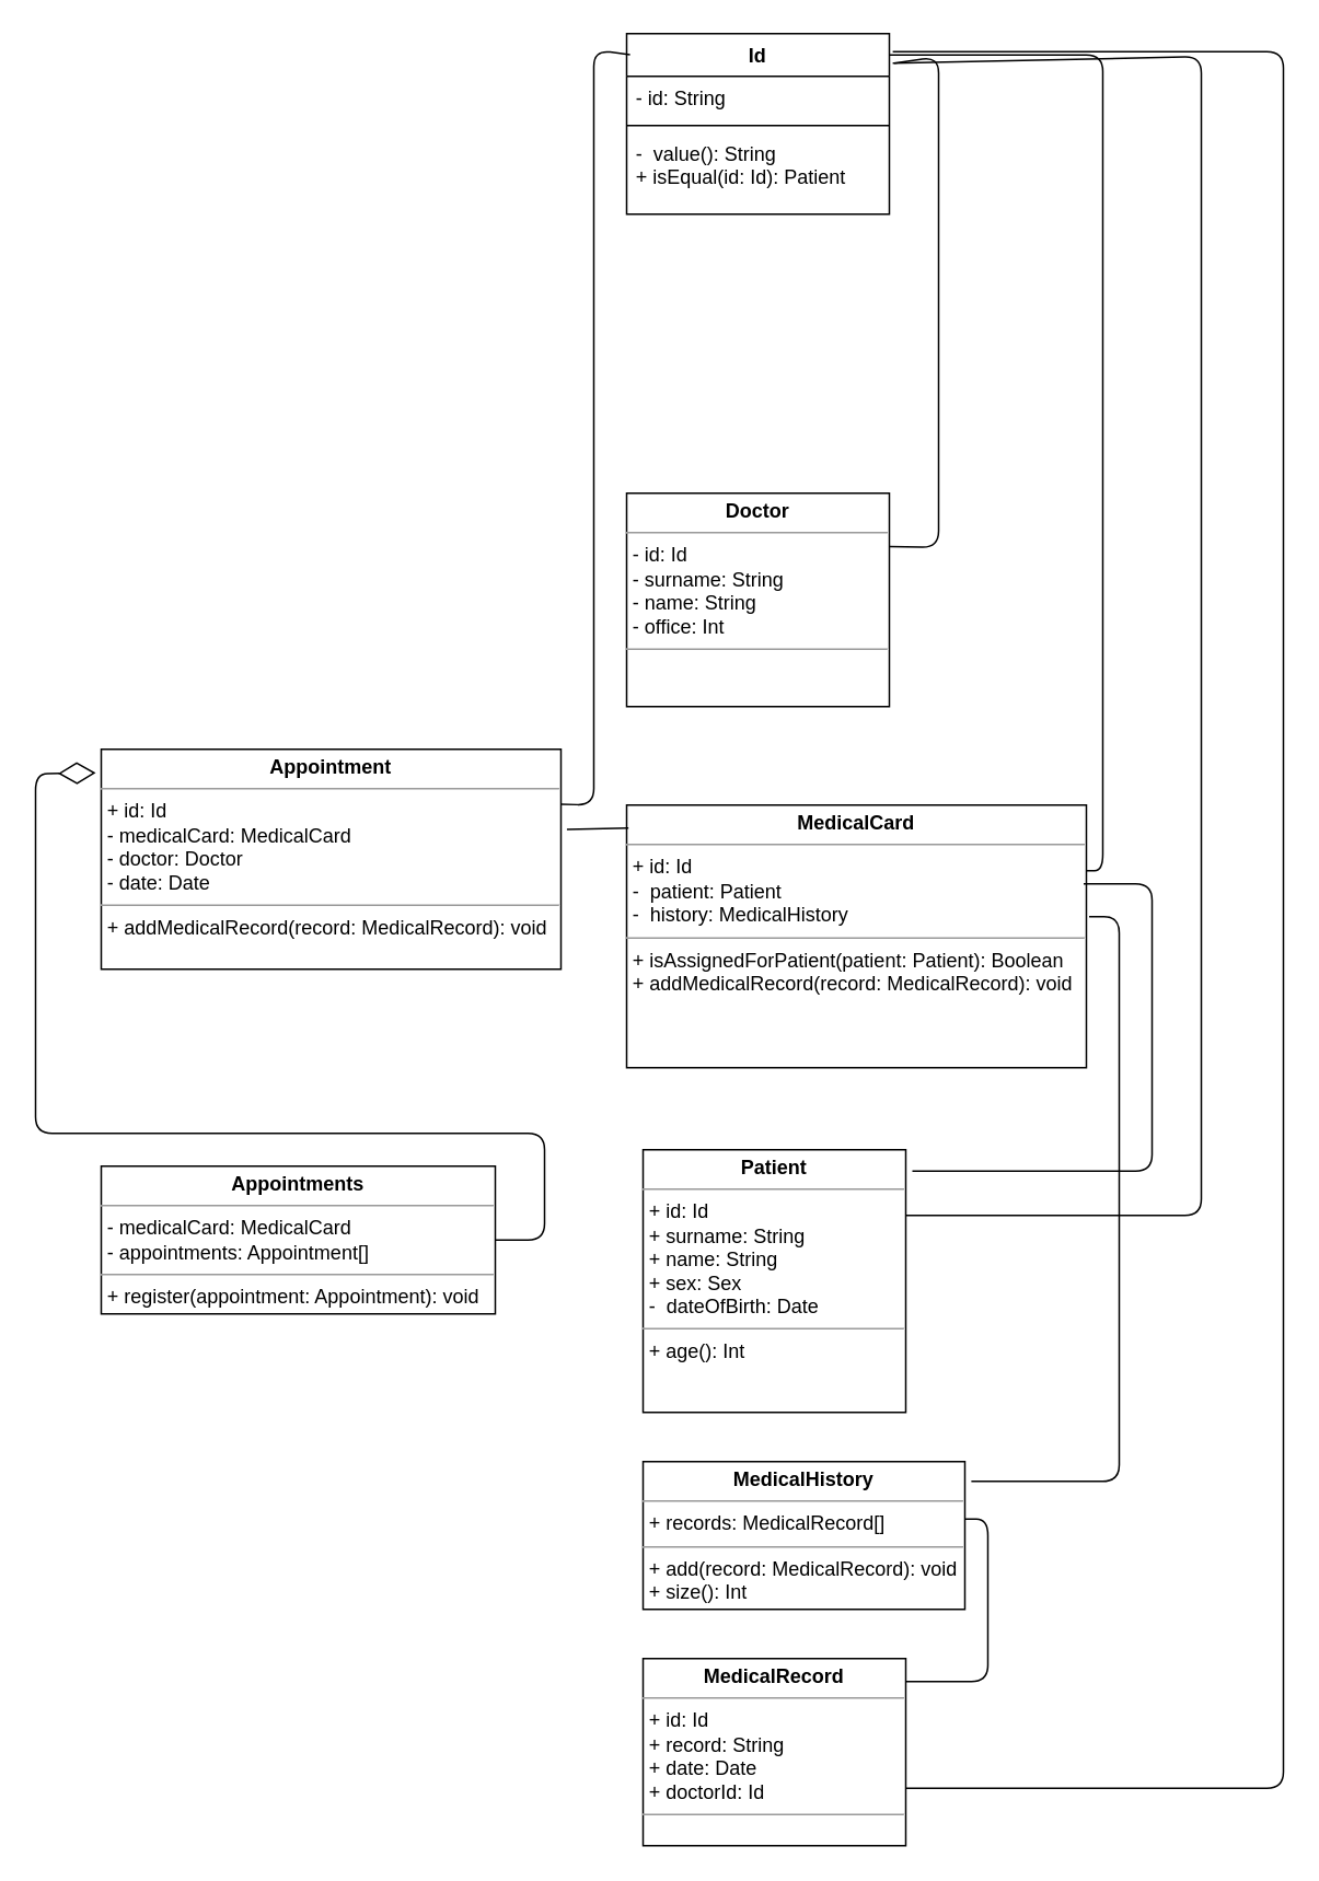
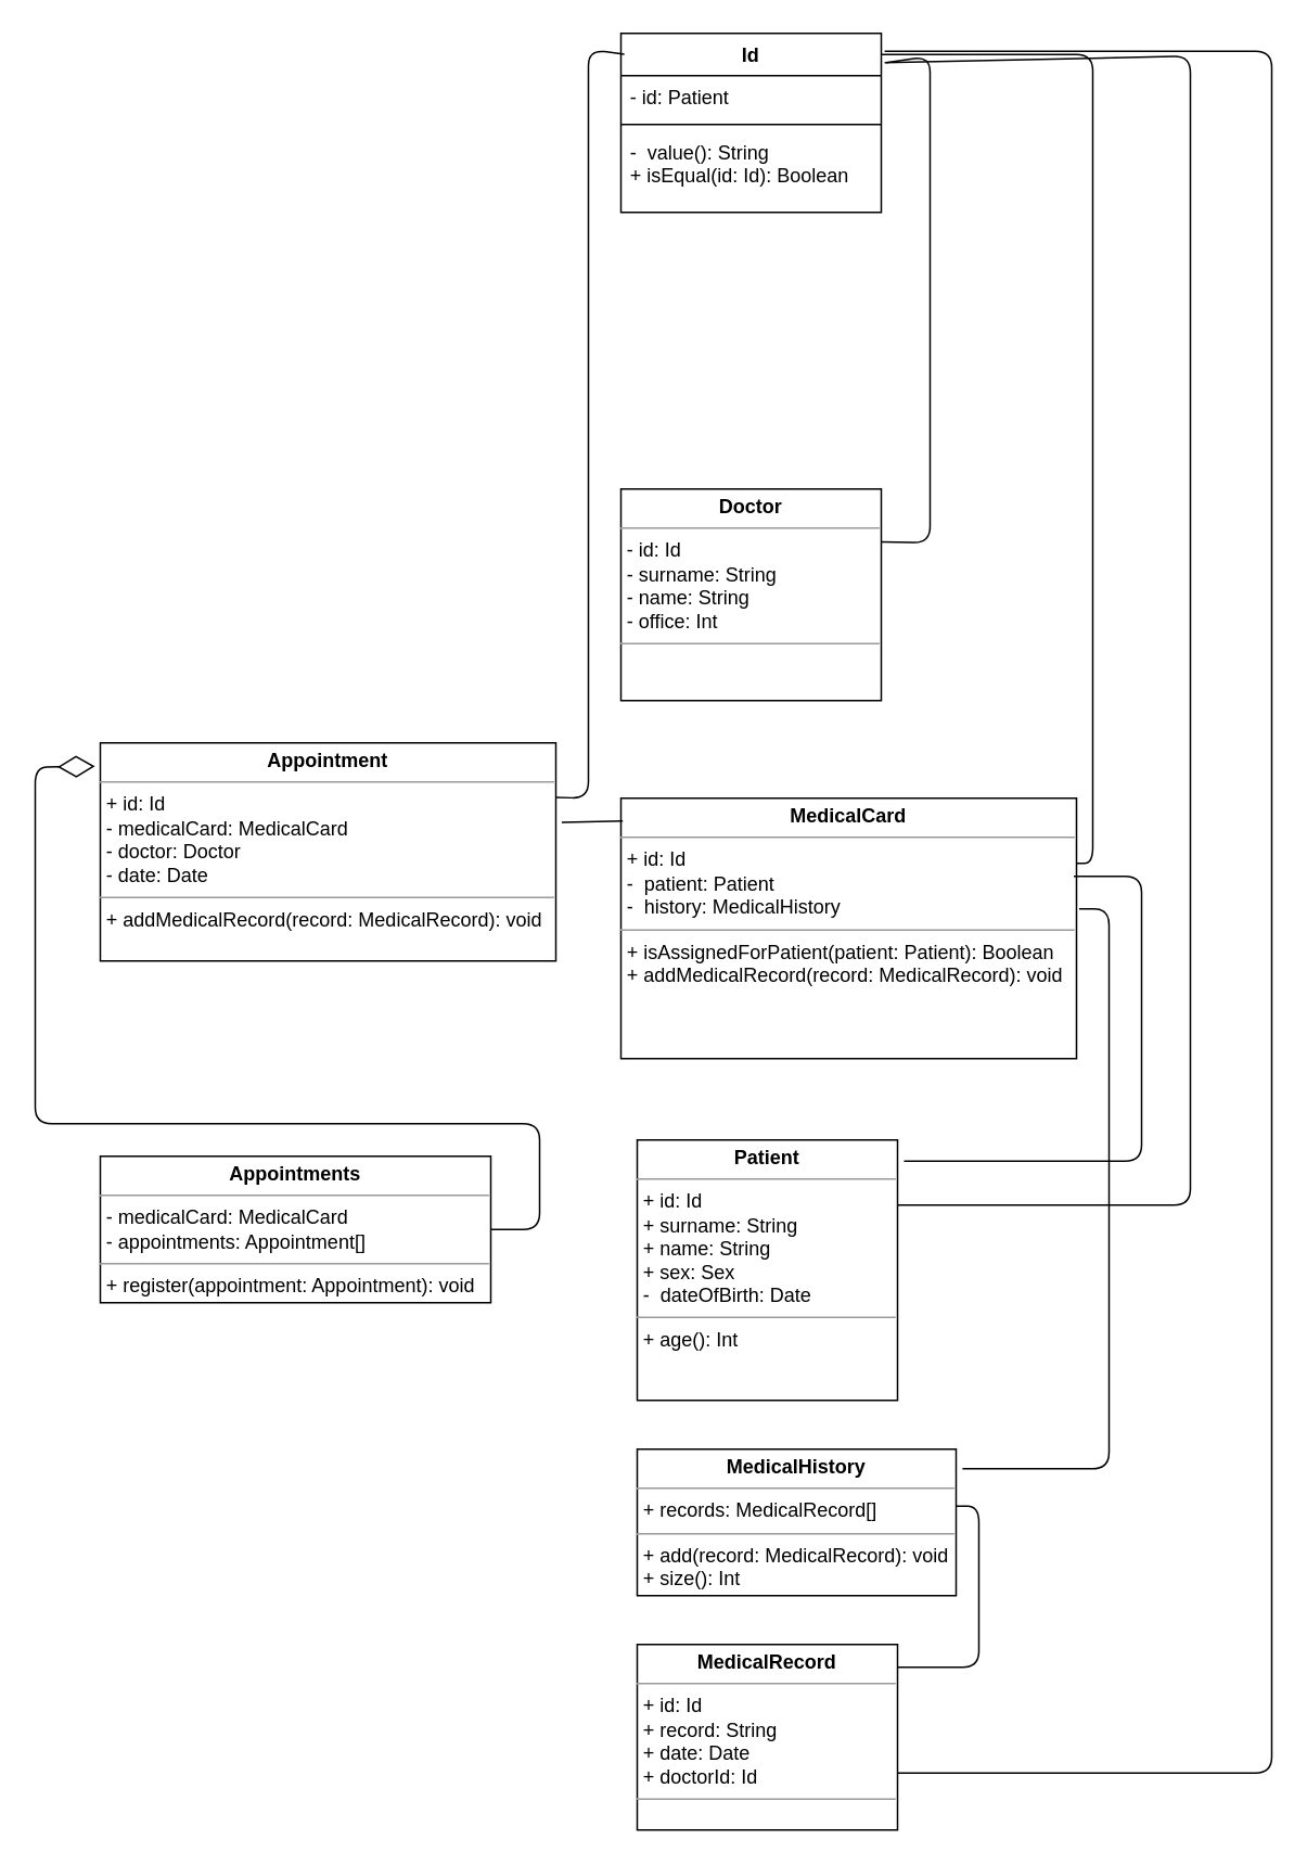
- <mxCell id="5" value="- id: String" style="text;strokeColor=none;fillColor=none;align=left;verticalAlign=top;spacingLeft=4;spacingRight=4;overflow=hidden;rotatable=0;points=[[0,0.5],[1,0.5]];portConstraint=eastwest;" parent="4" vertex="1"><mxGeometry y="26" width="160" height="26" as="geometry" /></mxCell>
+ <mxCell id="5" value="- id: Patient" style="text;strokeColor=none;fillColor=none;align=left;verticalAlign=top;spacingLeft=4;spacingRight=4;overflow=hidden;rotatable=0;points=[[0,0.5],[1,0.5]];portConstraint=eastwest;" parent="4" vertex="1"><mxGeometry y="26" width="160" height="26" as="geometry" /></mxCell>
- <mxCell id="7" value="-  value(): String&#10;+ isEqual(id: Id): Patient" style="text;strokeColor=none;fillColor=none;align=left;verticalAlign=top;spacingLeft=4;spacingRight=4;overflow=hidden;rotatable=0;points=[[0,0.5],[1,0.5]];portConstraint=eastwest;" parent="4" vertex="1"><mxGeometry y="60" width="160" height="50" as="geometry" /></mxCell>
+ <mxCell id="7" value="-  value(): String&#10;+ isEqual(id: Id): Boolean" style="text;strokeColor=none;fillColor=none;align=left;verticalAlign=top;spacingLeft=4;spacingRight=4;overflow=hidden;rotatable=0;points=[[0,0.5],[1,0.5]];portConstraint=eastwest;" parent="4" vertex="1"><mxGeometry y="60" width="160" height="50" as="geometry" /></mxCell>
